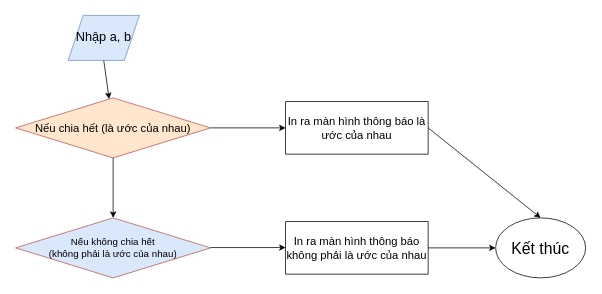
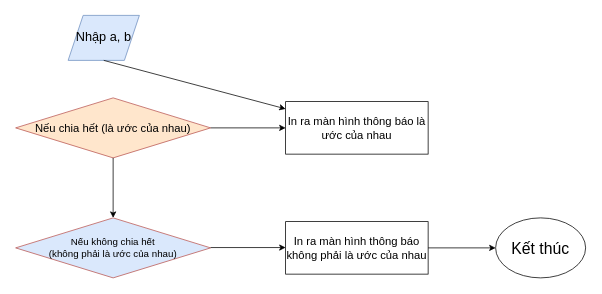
- <mxCell id="3" value="" style="endArrow=classic;html=1;rounded=0;exitX=0.5;exitY=1;exitDx=0;exitDy=0;" edge="1" parent="1" source="2" target="4"><mxGeometry width="50" height="50" relative="1" as="geometry"><mxPoint x="370" y="310" as="sourcePoint" /><mxPoint x="420" y="260" as="targetPoint" /></mxGeometry></mxCell>
+ <mxCell id="3" value="" style="endArrow=classic;html=1;rounded=0;exitX=0.5;exitY=1;exitDx=0;exitDy=0;" edge="1" parent="1" source="2" target="6"><mxGeometry width="50" height="50" relative="1" as="geometry"><mxPoint x="370" y="310" as="sourcePoint" /><mxPoint x="420" y="260" as="targetPoint" /></mxGeometry></mxCell>
- <mxCell id="12" value="" style="endArrow=classic;html=1;rounded=0;exitX=1;exitY=0.5;exitDx=0;exitDy=0;entryX=0.5;entryY=0;entryDx=0;entryDy=0;" edge="1" parent="1" source="6" target="11"><mxGeometry width="50" height="50" relative="1" as="geometry"><mxPoint x="660" y="170" as="sourcePoint" /><mxPoint x="380" y="260" as="targetPoint" /></mxGeometry></mxCell>
